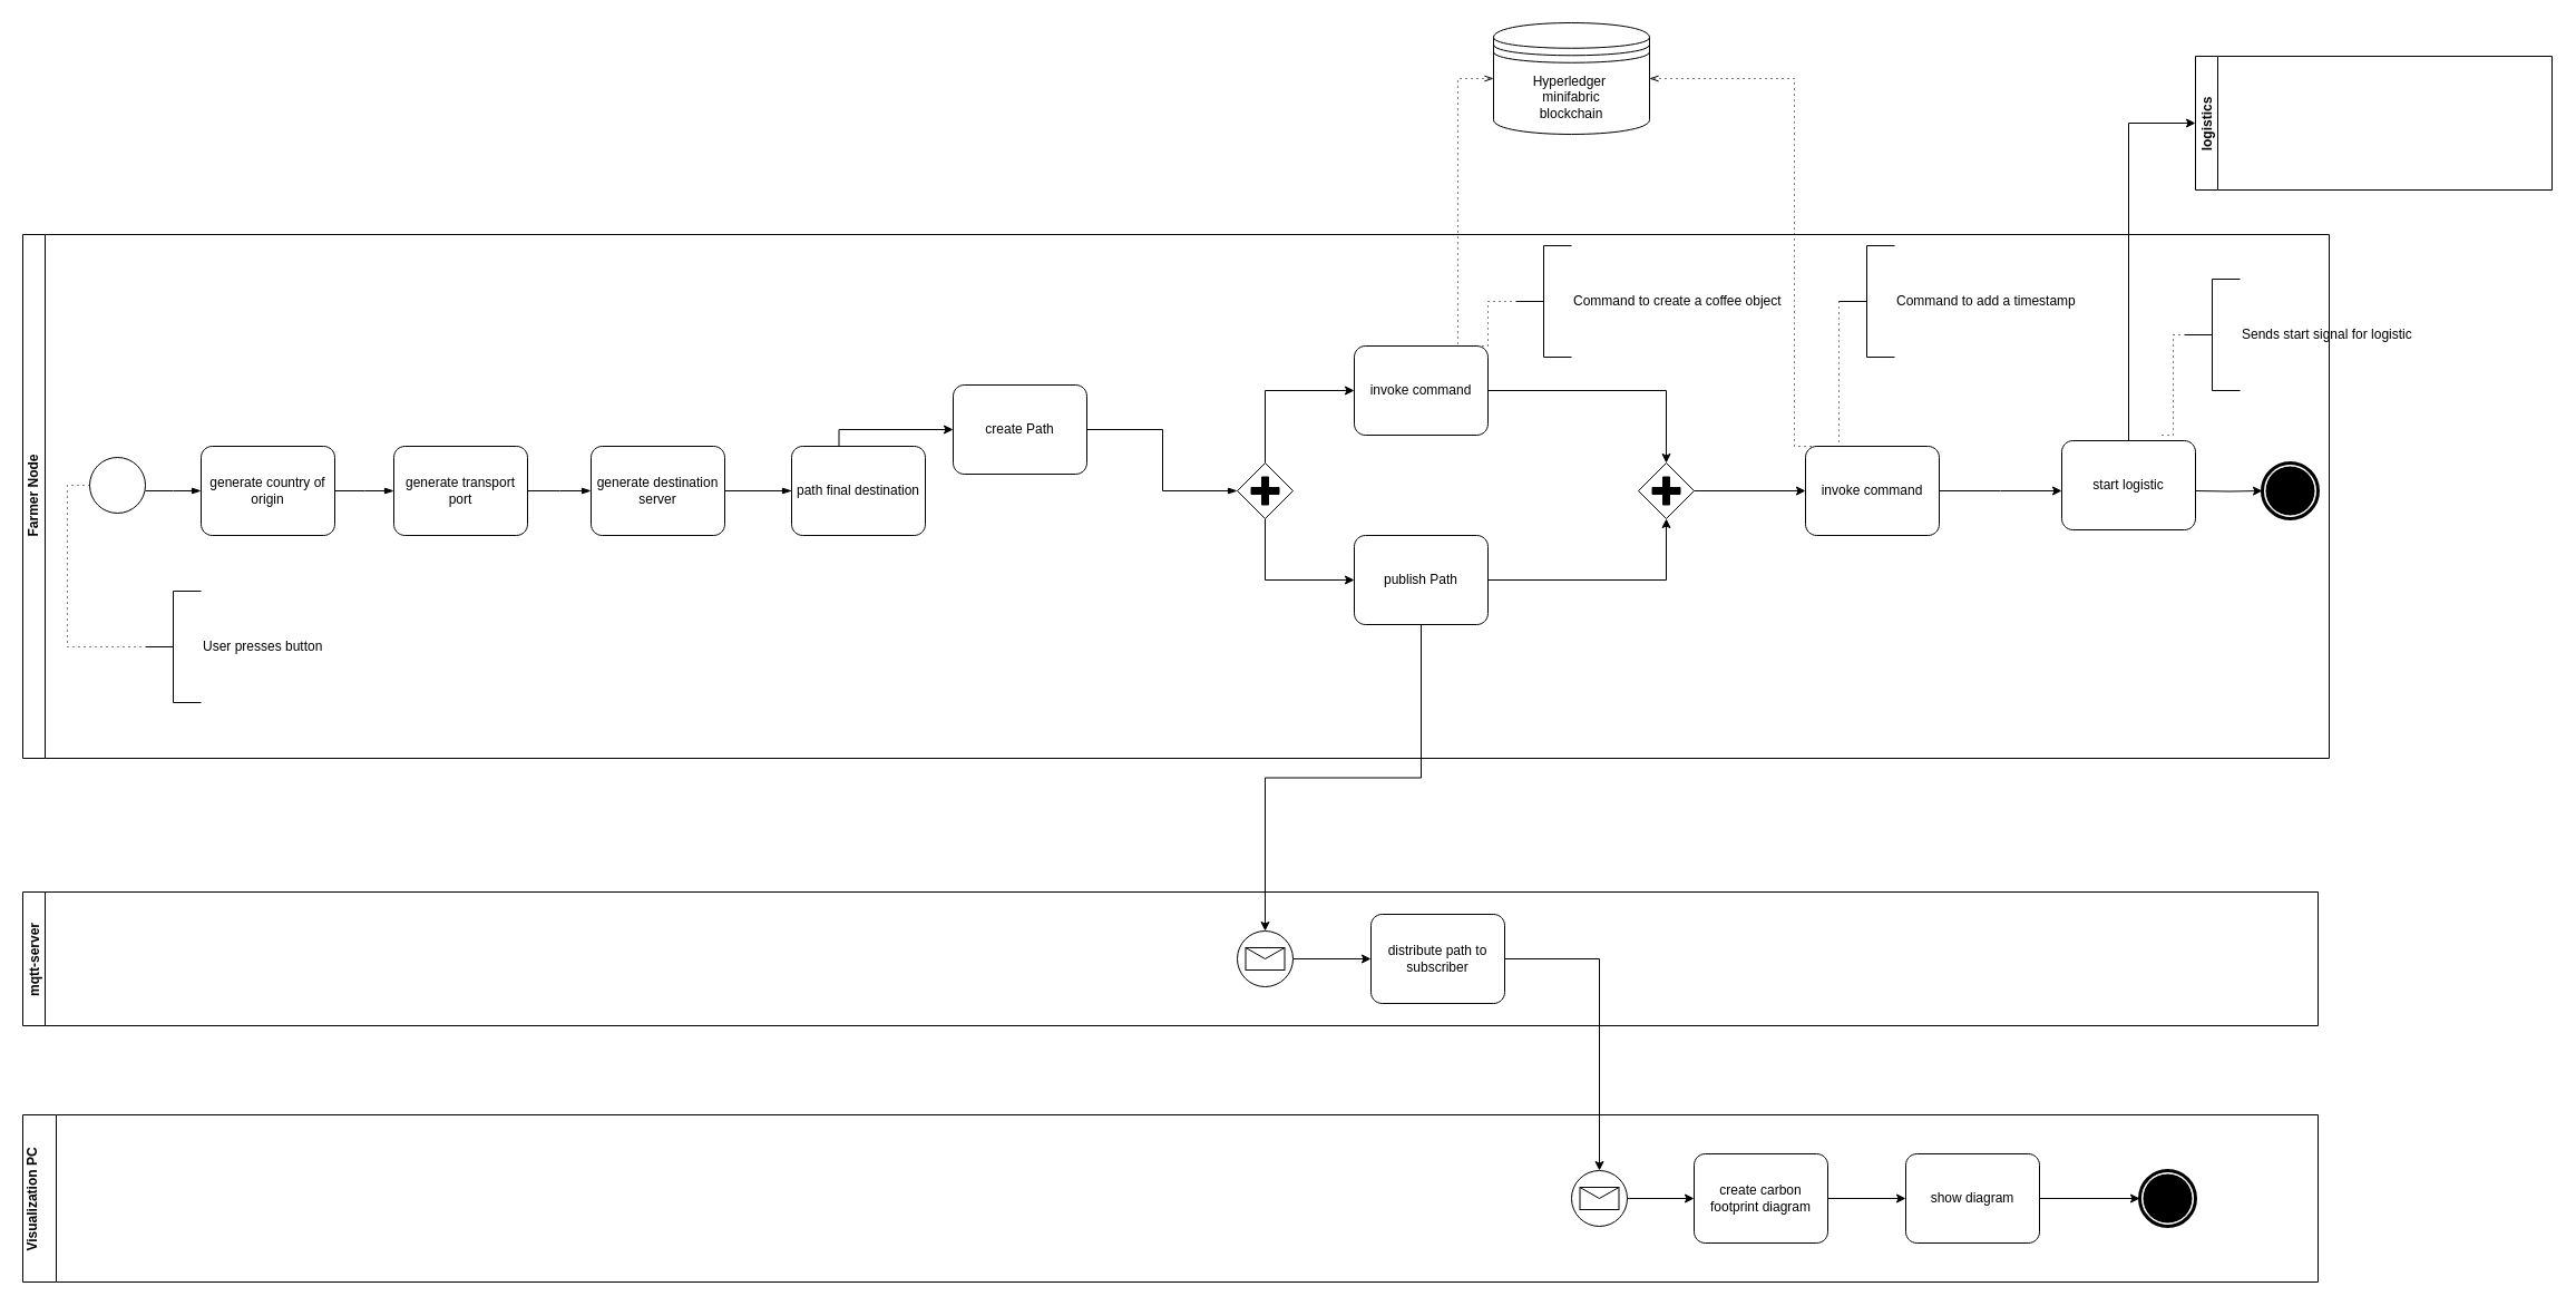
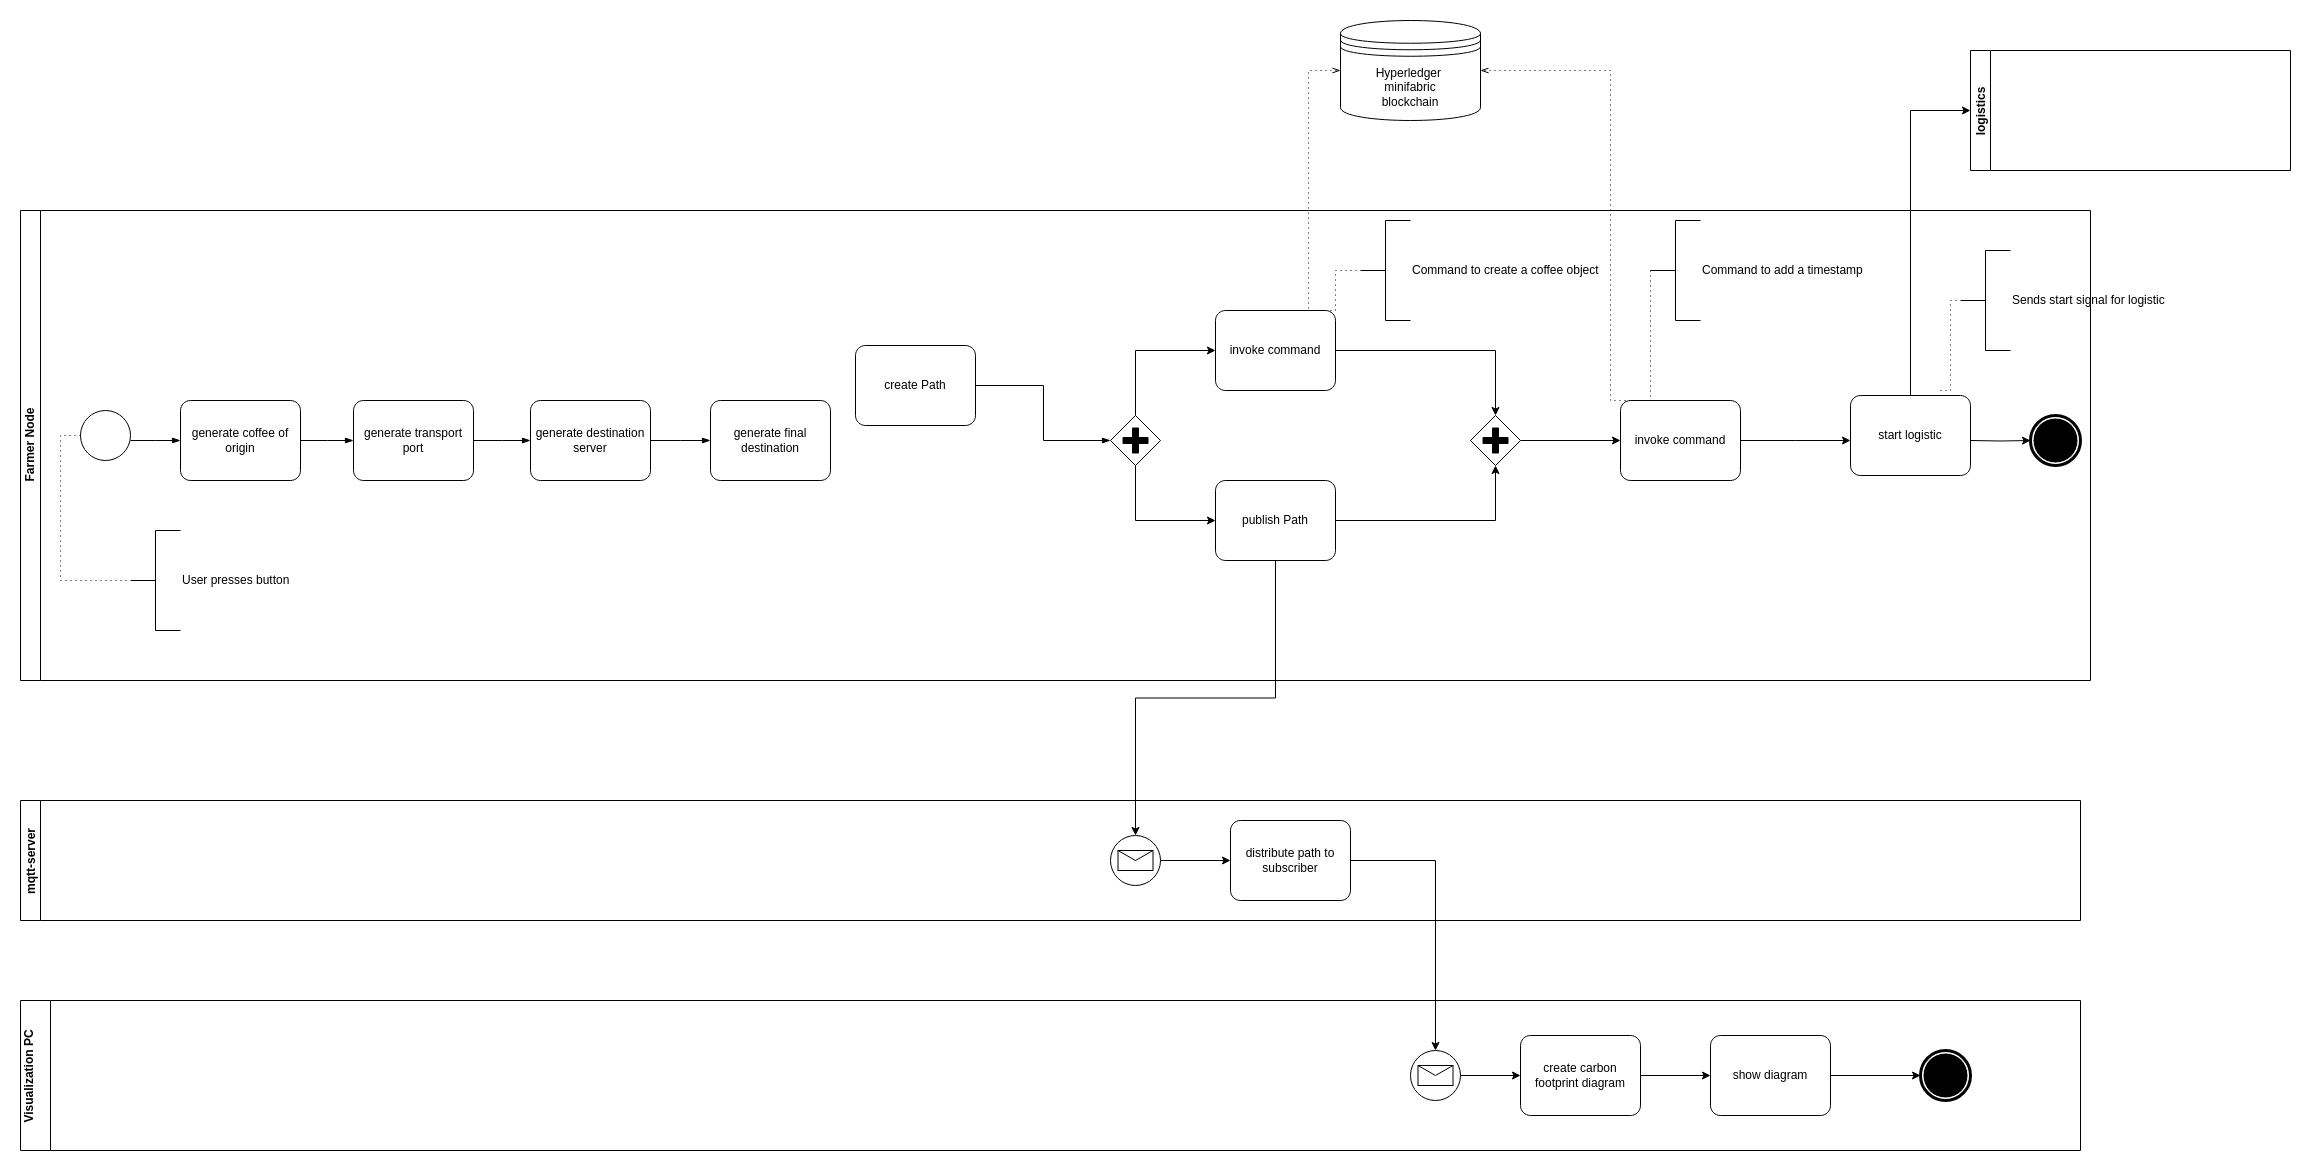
- <mxCell id="6" style="edgeStyle=orthogonalEdgeStyle;rounded=0;orthogonalLoop=1;jettySize=auto;html=1;entryX=0;entryY=0.5;entryDx=0;entryDy=0;entryPerimeter=0;" edge="1" parent="2" source="7" target="13"><mxGeometry relative="1" as="geometry" /></mxCell>
- <mxCell id="4" value="generate country of origin" style="points=[[0.25,0,0],[0.5,0,0],[0.75,0,0],[1,0.25,0],[1,0.5,0],[1,0.75,0],[0.75,1,0],[0.5,1,0],[0.25,1,0],[0,0.75,0],[0,0.5,0],[0,0.25,0]];shape=mxgraph.bpmn.task;whiteSpace=wrap;rectStyle=rounded;size=10;taskMarker=abstract;" vertex="1" parent="2"><mxGeometry x="160" y="190" width="120" height="80" as="geometry" /></mxCell>
+ <mxCell id="4" value="generate coffee of origin" style="points=[[0.25,0,0],[0.5,0,0],[0.75,0,0],[1,0.25,0],[1,0.5,0],[1,0.75,0],[0.75,1,0],[0.5,1,0],[0.25,1,0],[0,0.75,0],[0,0.5,0],[0,0.25,0]];shape=mxgraph.bpmn.task;whiteSpace=wrap;rectStyle=rounded;size=10;taskMarker=abstract;" vertex="1" parent="2"><mxGeometry x="160" y="190" width="120" height="80" as="geometry" /></mxCell>
- <mxCell id="8" value="path final destination" style="points=[[0.25,0,0],[0.5,0,0],[0.75,0,0],[1,0.25,0],[1,0.5,0],[1,0.75,0],[0.75,1,0],[0.5,1,0],[0.25,1,0],[0,0.75,0],[0,0.5,0],[0,0.25,0]];shape=mxgraph.bpmn.task;whiteSpace=wrap;rectStyle=rounded;size=10;taskMarker=abstract;" vertex="1" parent="2"><mxGeometry x="690" y="190" width="120" height="80" as="geometry" /></mxCell>
+ <mxCell id="8" value="generate final destination" style="points=[[0.25,0,0],[0.5,0,0],[0.75,0,0],[1,0.25,0],[1,0.5,0],[1,0.75,0],[0.75,1,0],[0.5,1,0],[0.25,1,0],[0,0.75,0],[0,0.5,0],[0,0.25,0]];shape=mxgraph.bpmn.task;whiteSpace=wrap;rectStyle=rounded;size=10;taskMarker=abstract;" vertex="1" parent="2"><mxGeometry x="690" y="190" width="120" height="80" as="geometry" /></mxCell>
